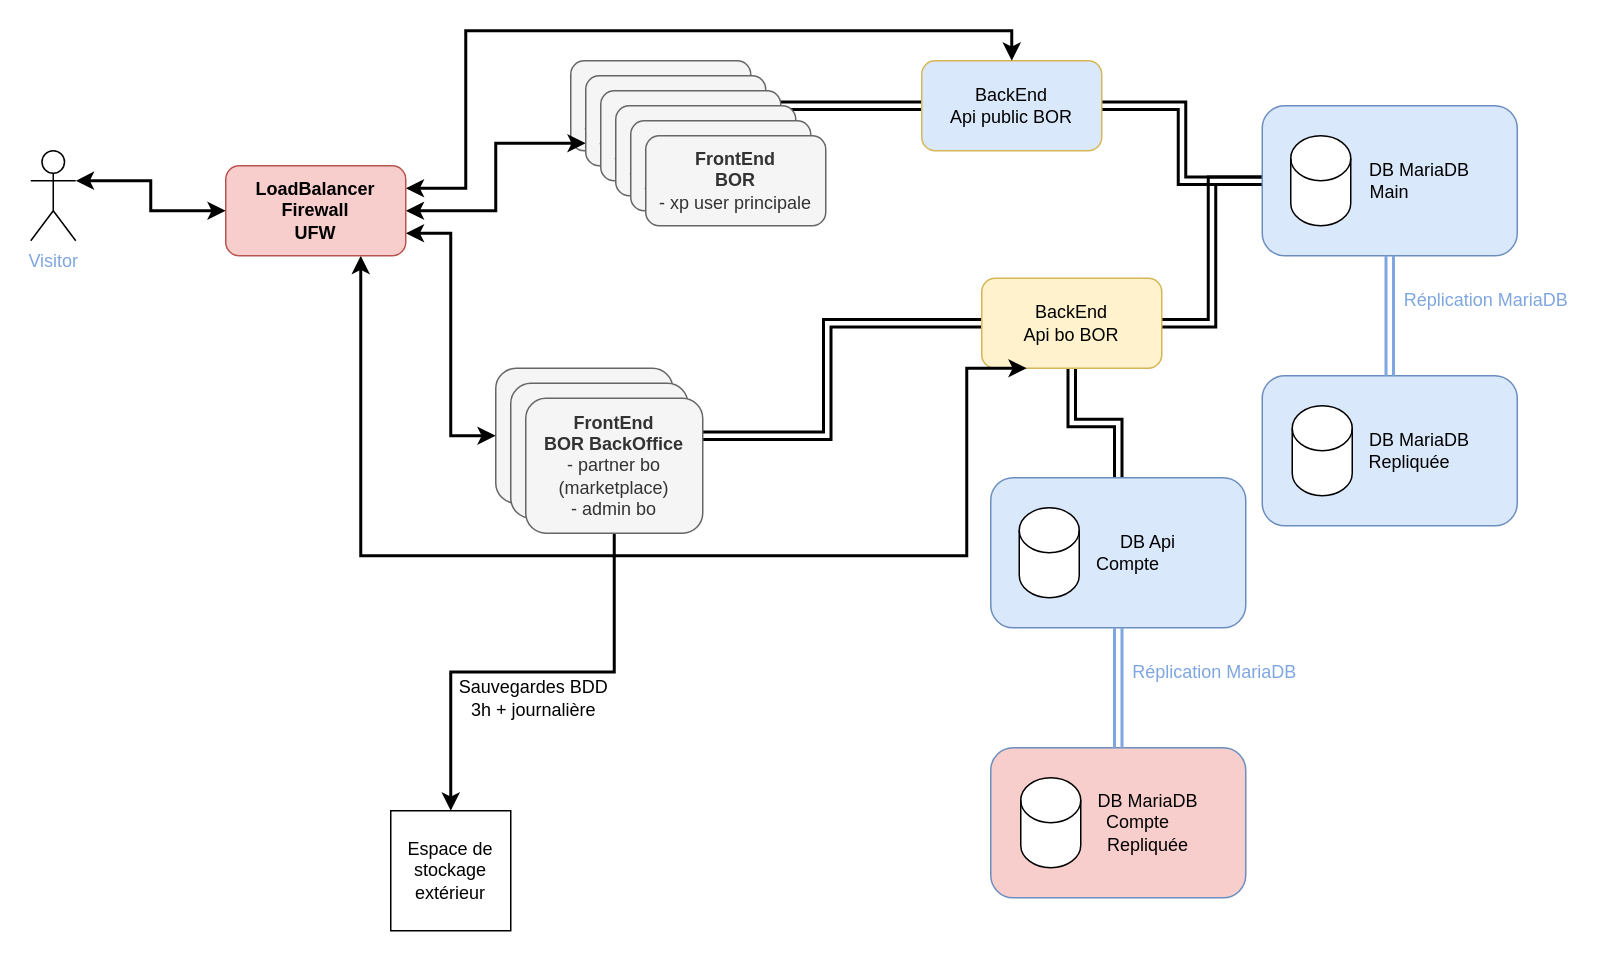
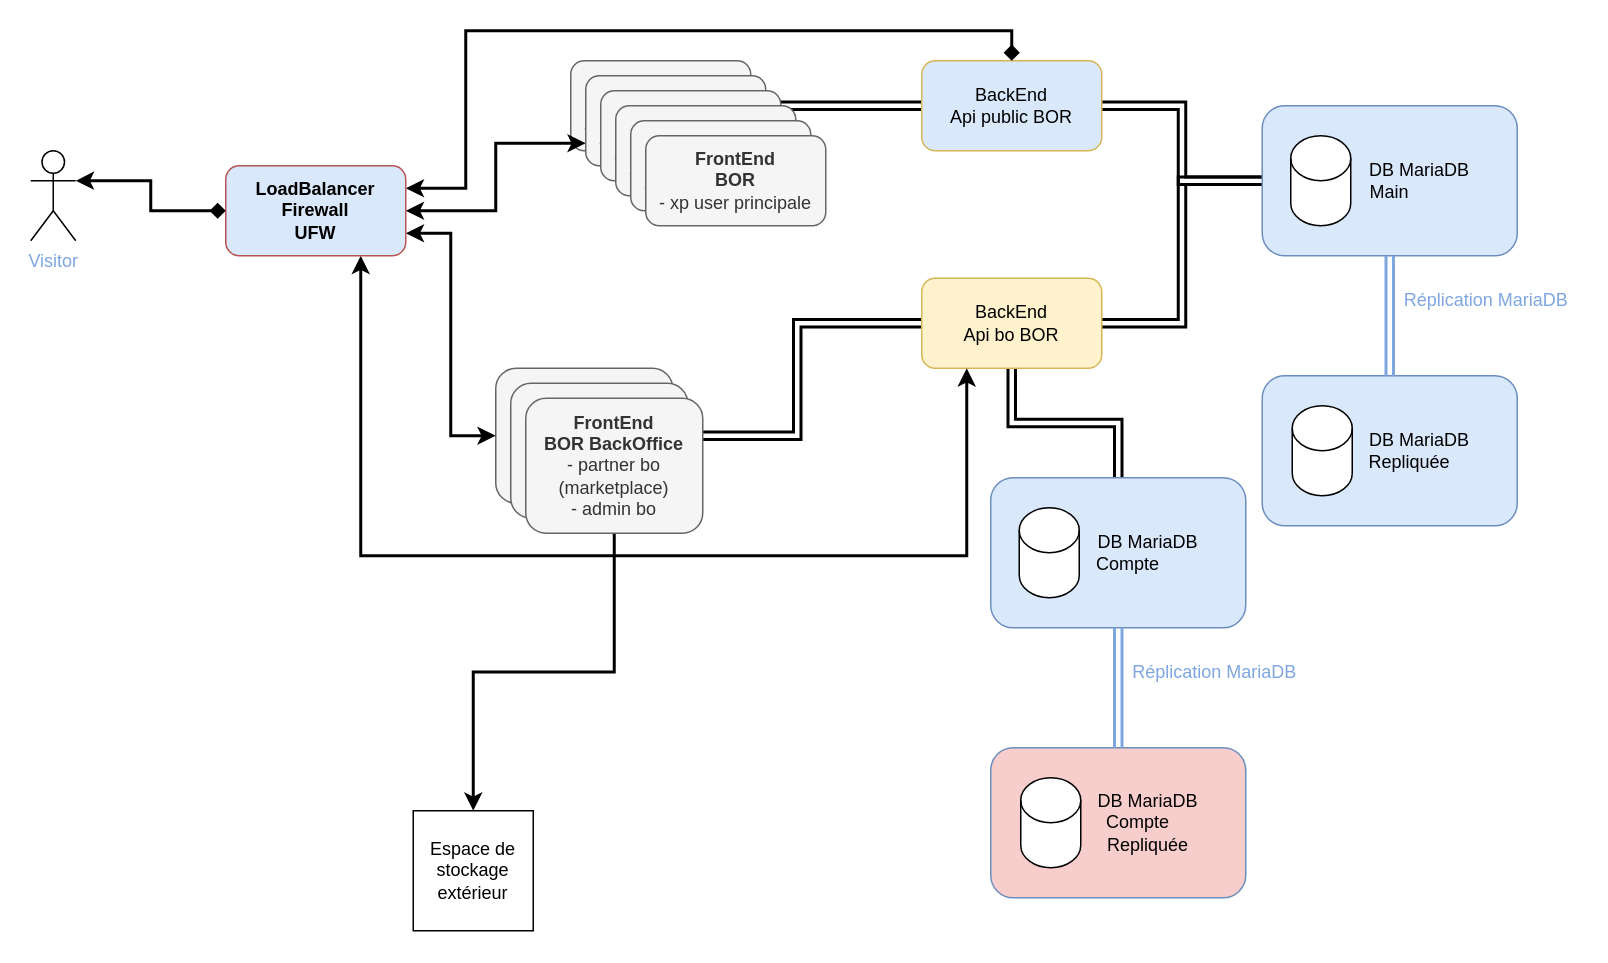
- <mxCell id="29" style="edgeStyle=orthogonalEdgeStyle;rounded=0;orthogonalLoop=1;jettySize=auto;html=1;exitX=1;exitY=0.25;exitDx=0;exitDy=0;entryX=0.5;entryY=0;entryDx=0;entryDy=0;fontColor=#7EA6E0;startArrow=classic;startFill=1;strokeColor=#000000;strokeWidth=2;" edge="1" parent="1" source="31" target="5"><mxGeometry relative="1" as="geometry"><Array as="points"><mxPoint x="310" y="125" /><mxPoint x="310" y="20" /><mxPoint x="674" y="20" /></Array></mxGeometry></mxCell>
+ <mxCell id="29" style="edgeStyle=orthogonalEdgeStyle;rounded=0;orthogonalLoop=1;jettySize=auto;html=1;exitX=1;exitY=0.25;exitDx=0;exitDy=0;entryX=0.5;entryY=0;entryDx=0;entryDy=0;fontColor=#7EA6E0;startArrow=classic;startFill=1;strokeColor=#000000;strokeWidth=2;endArrow=diamond;" edge="1" parent="1" source="31" target="5"><mxGeometry relative="1" as="geometry"><Array as="points"><mxPoint x="310" y="125" /><mxPoint x="310" y="20" /><mxPoint x="674" y="20" /></Array></mxGeometry></mxCell>
- <mxCell id="32" style="edgeStyle=orthogonalEdgeStyle;rounded=0;orthogonalLoop=1;jettySize=auto;html=1;exitX=1;exitY=0.333;exitDx=0;exitDy=0;exitPerimeter=0;fontColor=#7EA6E0;strokeColor=#000000;strokeWidth=2;startArrow=classic;startFill=1;" edge="1" parent="1" source="33" target="31"><mxGeometry relative="1" as="geometry" /></mxCell>
+ <mxCell id="32" style="edgeStyle=orthogonalEdgeStyle;rounded=0;orthogonalLoop=1;jettySize=auto;html=1;exitX=1;exitY=0.333;exitDx=0;exitDy=0;exitPerimeter=0;fontColor=#7EA6E0;strokeColor=#000000;strokeWidth=2;startArrow=classic;startFill=1;endArrow=diamond;" edge="1" parent="1" source="33" target="31"><mxGeometry relative="1" as="geometry" /></mxCell>
- <mxCell id="31" value="&lt;b&gt;LoadBalancer&lt;br&gt;Firewall&lt;br&gt;UFW&lt;br&gt;&lt;/b&gt;" style="rounded=1;whiteSpace=wrap;html=1;fillColor=#f8cecc;strokeColor=#b85450;" vertex="1" parent="1"><mxGeometry x="150" y="110" width="120" height="60" as="geometry" /></mxCell>
+ <mxCell id="31" value="&lt;b&gt;LoadBalancer&lt;br&gt;Firewall&lt;br&gt;UFW&lt;br&gt;&lt;/b&gt;" style="rounded=1;whiteSpace=wrap;html=1;fillColor=#dae8fc;strokeColor=#b85450;" vertex="1" parent="1"><mxGeometry x="150" y="110" width="120" height="60" as="geometry" /></mxCell>
- <mxCell id="10" value="BackEnd&lt;br&gt;Api bo BOR" style="rounded=1;whiteSpace=wrap;html=1;fillColor=#fff2cc;strokeColor=#d6b656;" vertex="1" parent="1"><mxGeometry x="654" y="185" width="120" height="60" as="geometry" /></mxCell>
+ <mxCell id="10" value="BackEnd&lt;br&gt;Api bo BOR" style="rounded=1;whiteSpace=wrap;html=1;fillColor=#fff2cc;strokeColor=#d6b656;" vertex="1" parent="1"><mxGeometry x="614" y="185" width="120" height="60" as="geometry" /></mxCell>
- <mxCell id="20" value="&amp;nbsp; &amp;nbsp; &amp;nbsp; &amp;nbsp; &amp;nbsp; &amp;nbsp; DB Api&lt;br&gt;&amp;nbsp; &amp;nbsp; Compte" style="rounded=1;whiteSpace=wrap;html=1;fillColor=#dae8fc;strokeColor=#6c8ebf;" vertex="1" parent="19"><mxGeometry x="1" width="170" height="100" as="geometry" /></mxCell>
+ <mxCell id="20" value="&amp;nbsp; &amp;nbsp; &amp;nbsp; &amp;nbsp; &amp;nbsp; &amp;nbsp; DB MariaDB&lt;br&gt;&amp;nbsp; &amp;nbsp; Compte" style="rounded=1;whiteSpace=wrap;html=1;fillColor=#dae8fc;strokeColor=#6c8ebf;" vertex="1" parent="19"><mxGeometry x="1" width="170" height="100" as="geometry" /></mxCell>
- <mxCell id="43" value="Sauvegardes BDD&lt;br&gt;3h + journalière" style="text;html=1;align=center;verticalAlign=middle;resizable=0;points=[];autosize=1;strokeColor=none;fillColor=none;fontColor=#000000;" vertex="1" parent="1"><mxGeometry x="300" y="450" width="110" height="30" as="geometry" /></mxCell>
- <mxCell id="42" value="&lt;font color=&quot;#000000&quot;&gt;Espace de stockage&lt;br&gt;extérieur&lt;/font&gt;" style="whiteSpace=wrap;html=1;aspect=fixed;fontColor=#7EA6E0;" vertex="1" parent="1"><mxGeometry x="260" y="540" width="80" height="80" as="geometry" /></mxCell>
+ <mxCell id="42" value="&lt;font color=&quot;#000000&quot;&gt;Espace de stockage&lt;br&gt;extérieur&lt;/font&gt;" style="whiteSpace=wrap;html=1;aspect=fixed;fontColor=#7EA6E0;" vertex="1" parent="1"><mxGeometry x="275" y="540" width="80" height="80" as="geometry" /></mxCell>
